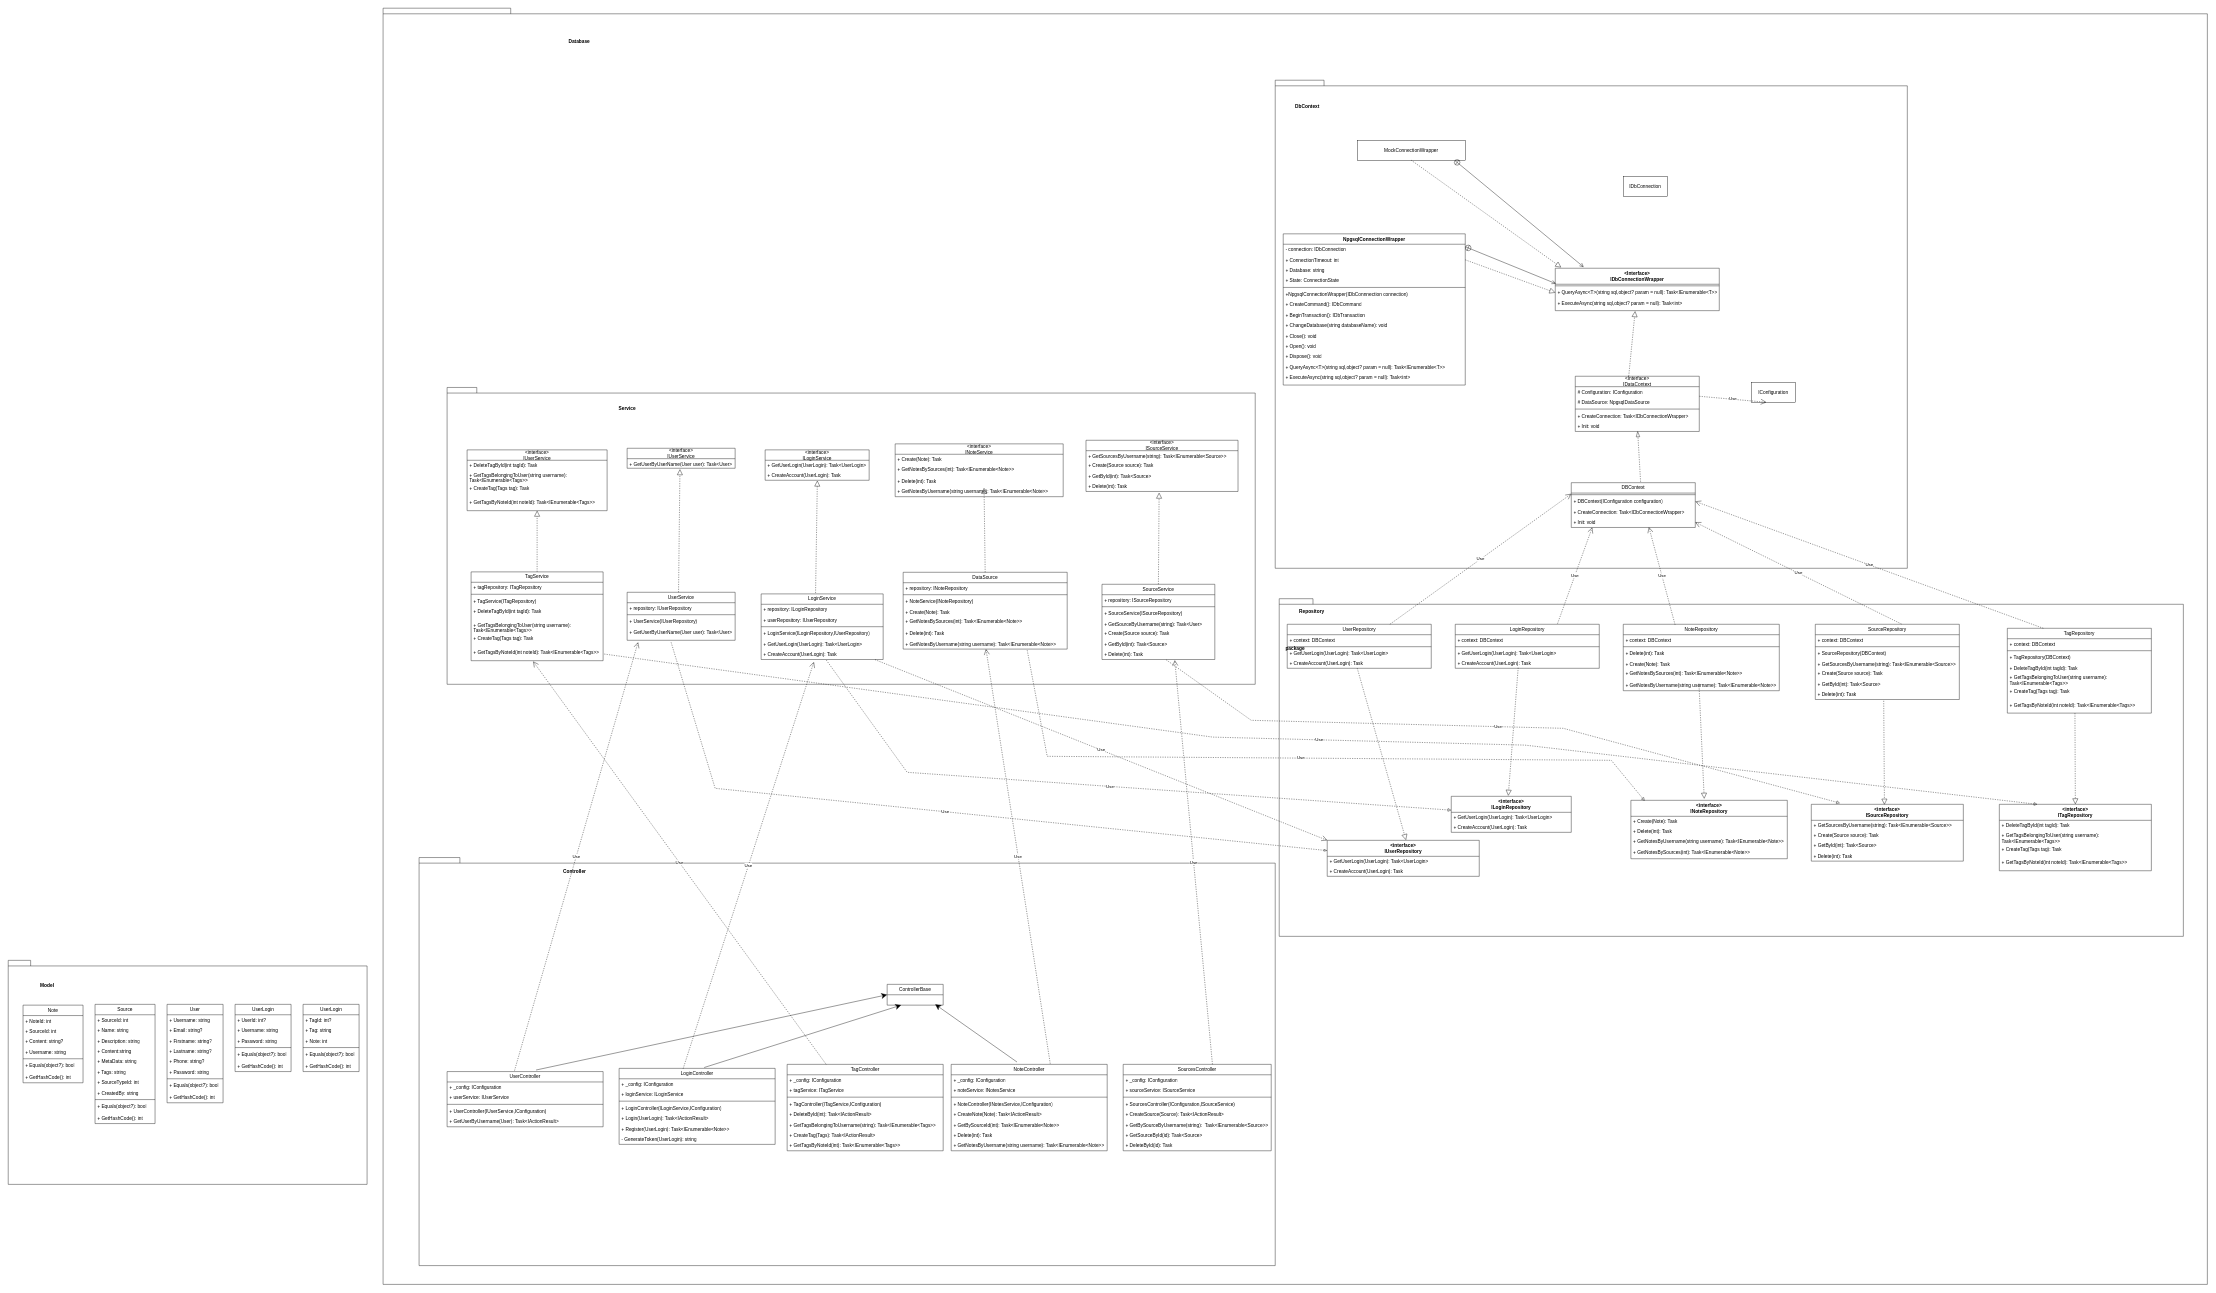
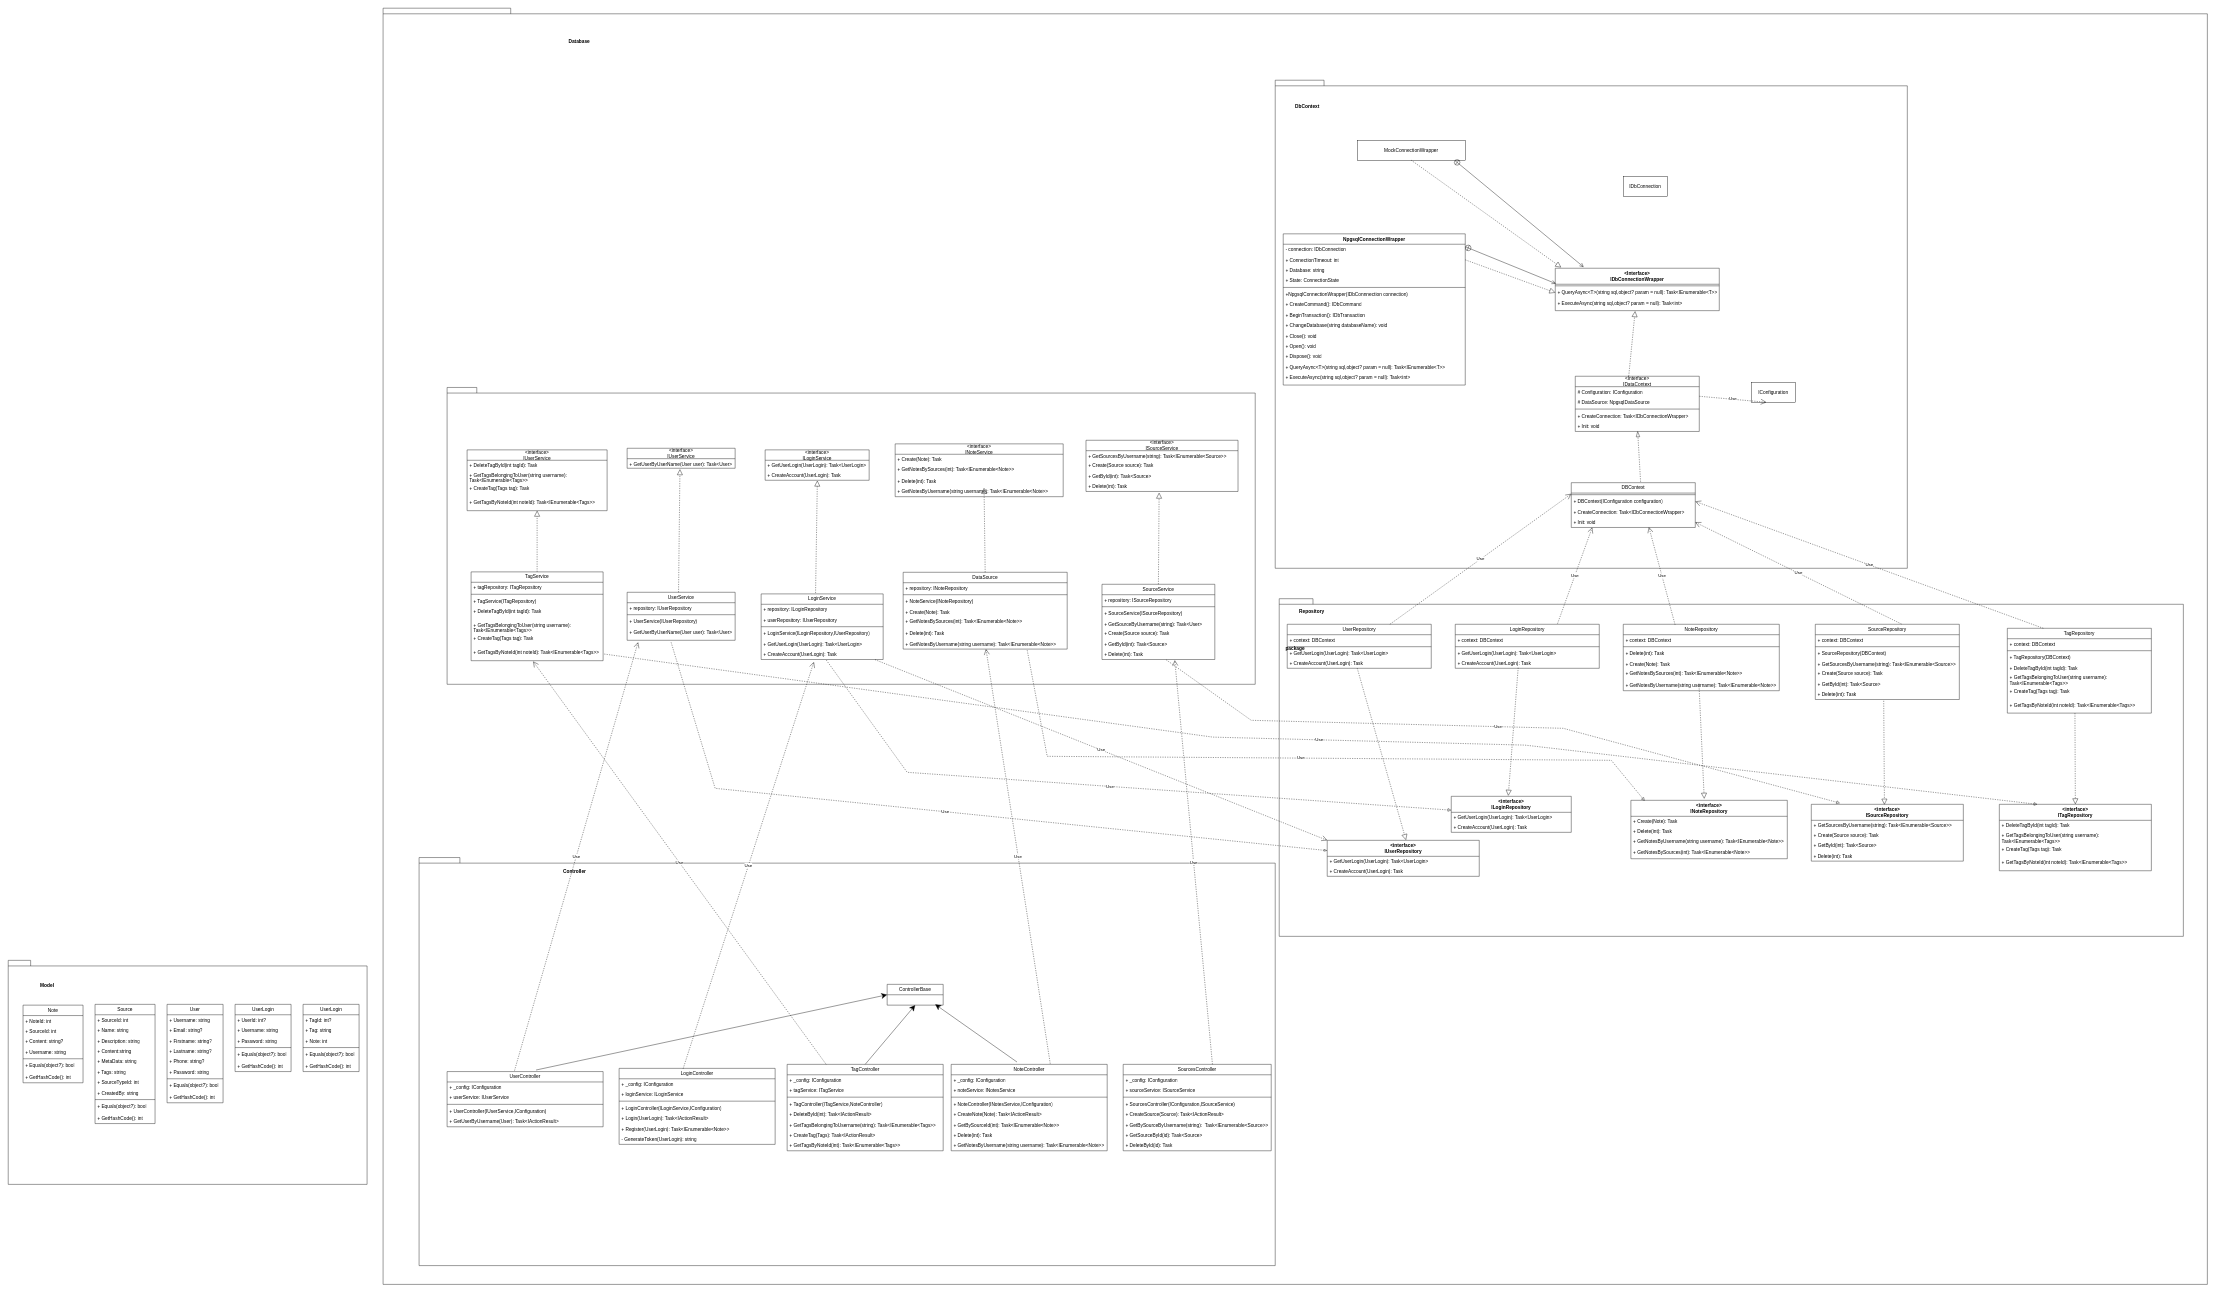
- <mxCell id="227" value="Service" style="text;align=center;fontStyle=1;verticalAlign=middle;spacingLeft=3;spacingRight=3;strokeColor=none;rotatable=0;points=[[0,0.5],[1,0.5]];portConstraint=eastwest;html=1;" parent="1" vertex="1"><mxGeometry x="1527" y="1009" width="80" height="26" as="geometry" /></mxCell>
- <mxCell id="170" value="" style="endArrow=classic;endFill=1;endSize=12;html=1;rounded=0;entryX=0.25;entryY=1;entryDx=0;entryDy=0;exitX=0.545;exitY=-0.011;exitDx=0;exitDy=0;exitPerimeter=0;" parent="1" source="155" target="169" edge="1"><mxGeometry width="160" relative="1" as="geometry"><mxPoint x="2077" y="2600" as="sourcePoint" /><mxPoint x="2237" y="2600" as="targetPoint" /></mxGeometry></mxCell>
+ <mxCell id="241" value="" style="endArrow=classic;endFill=1;endSize=12;html=1;rounded=0;entryX=0.5;entryY=1;entryDx=0;entryDy=0;exitX=0.5;exitY=0;exitDx=0;exitDy=0;" edge="1" parent="1" source="232" target="169"><mxGeometry width="160" relative="1" as="geometry"><mxPoint x="1770" y="2678" as="sourcePoint" /><mxPoint x="2262" y="2522" as="targetPoint" /></mxGeometry></mxCell>
- <mxCell id="236" value="+ TagController(ITagService,IConfiguration)" style="text;strokeColor=none;fillColor=none;align=left;verticalAlign=top;spacingLeft=4;spacingRight=4;overflow=hidden;rotatable=0;points=[[0,0.5],[1,0.5]];portConstraint=eastwest;whiteSpace=wrap;html=1;" vertex="1" parent="232"><mxGeometry y="86" width="390" height="26" as="geometry" /></mxCell>
+ <mxCell id="236" value="+ TagController(ITagService,NoteController)" style="text;strokeColor=none;fillColor=none;align=left;verticalAlign=top;spacingLeft=4;spacingRight=4;overflow=hidden;rotatable=0;points=[[0,0.5],[1,0.5]];portConstraint=eastwest;whiteSpace=wrap;html=1;" vertex="1" parent="232"><mxGeometry y="86" width="390" height="26" as="geometry" /></mxCell>
